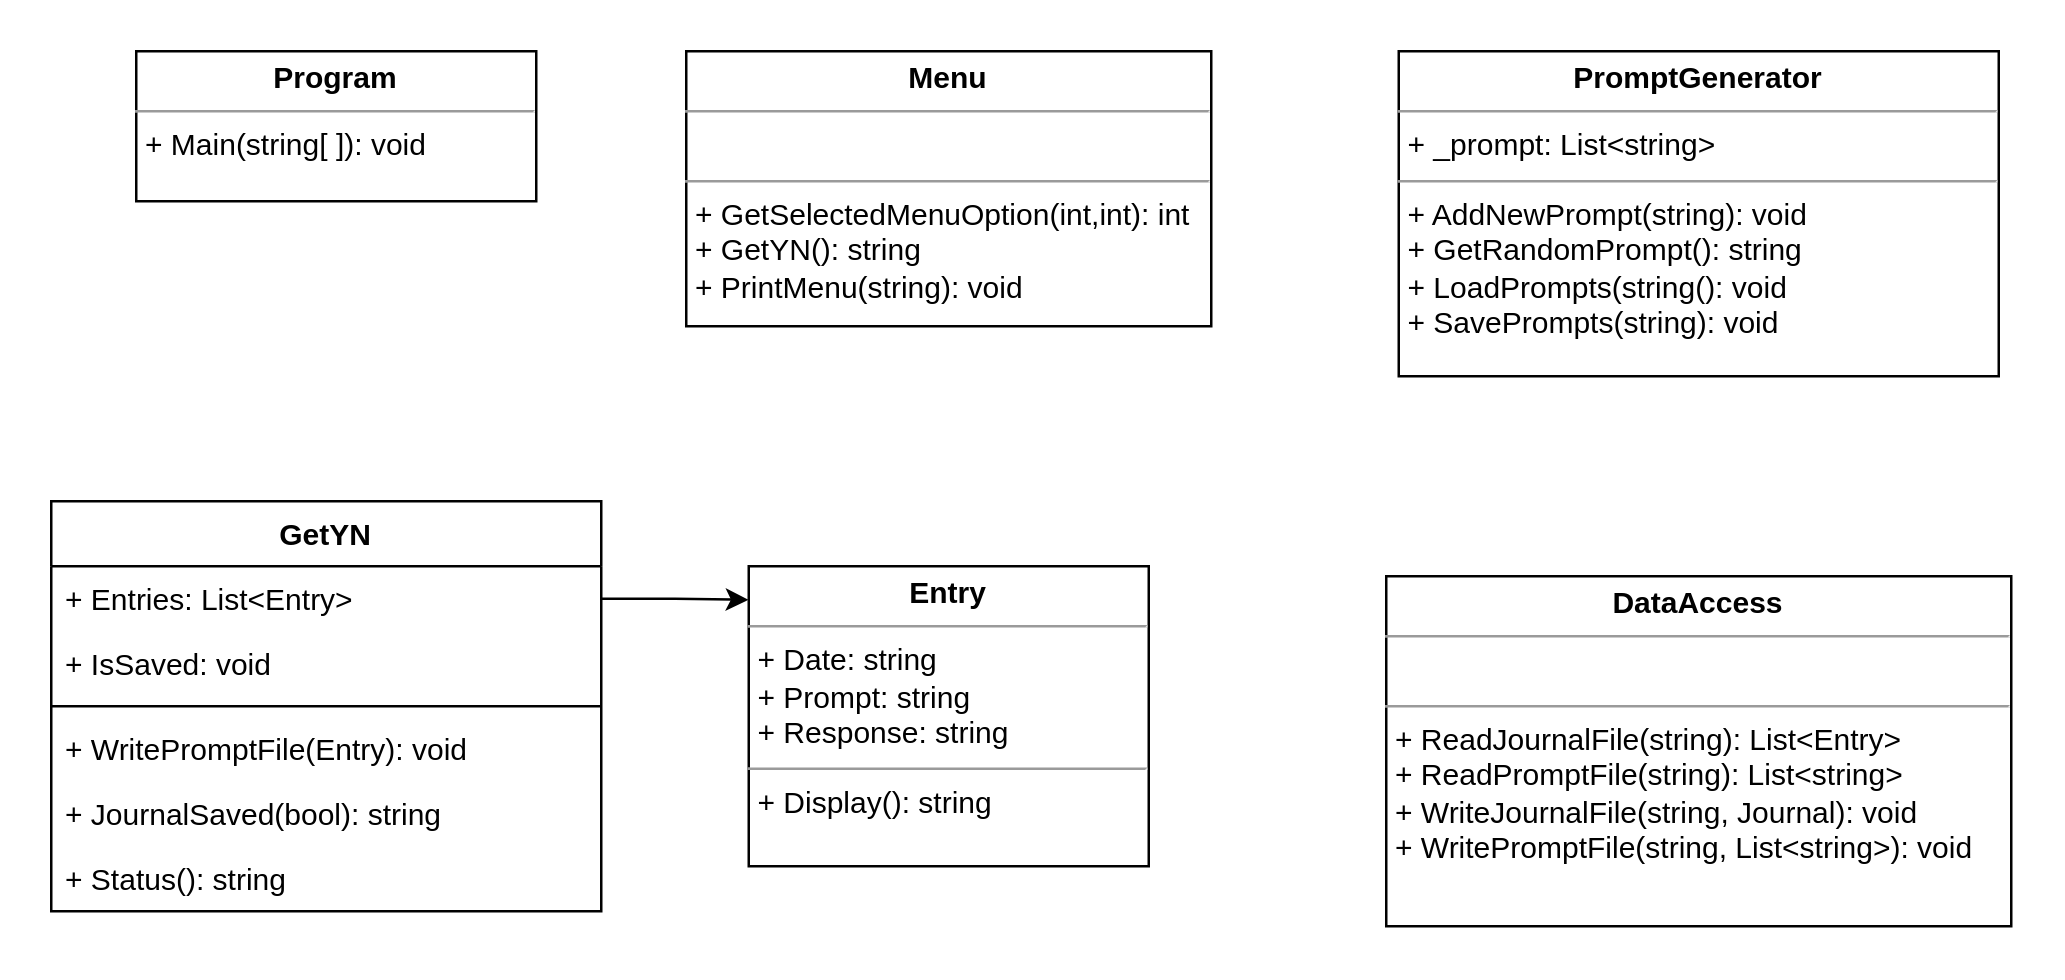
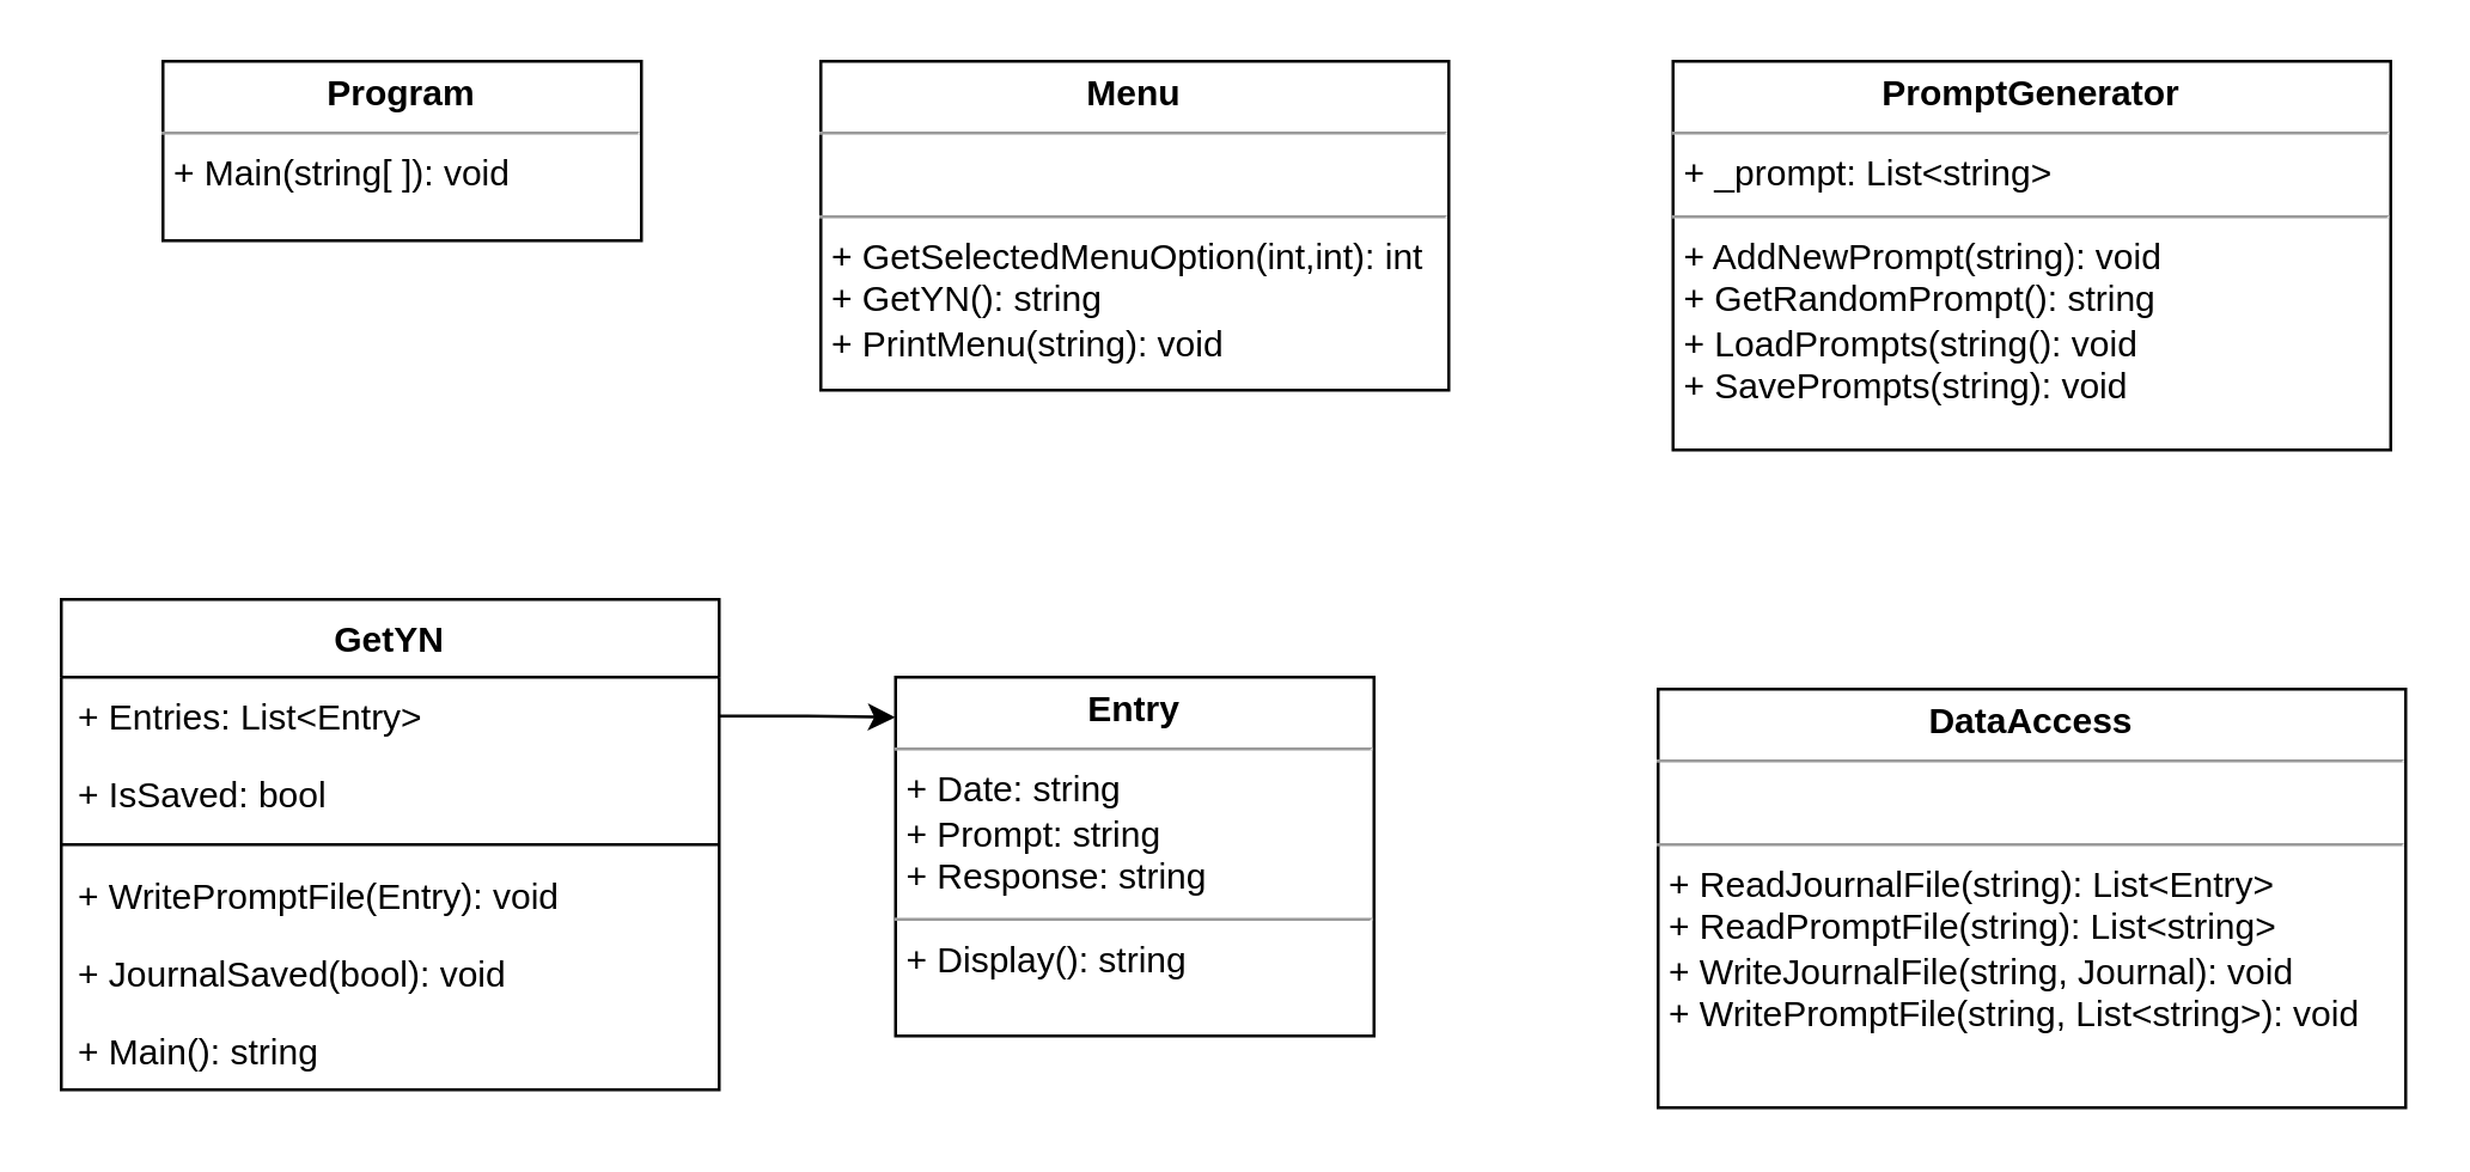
- <mxCell id="4" value="+ IsSaved: void&#10;" style="text;strokeColor=none;fillColor=none;align=left;verticalAlign=top;spacingLeft=4;spacingRight=4;overflow=hidden;rotatable=0;points=[[0,0.5],[1,0.5]];portConstraint=eastwest;labelBackgroundColor=default;" parent="2" vertex="1"><mxGeometry y="52" width="220" height="26" as="geometry" /></mxCell>
+ <mxCell id="4" value="+ IsSaved: bool&#10;" style="text;strokeColor=none;fillColor=none;align=left;verticalAlign=top;spacingLeft=4;spacingRight=4;overflow=hidden;rotatable=0;points=[[0,0.5],[1,0.5]];portConstraint=eastwest;labelBackgroundColor=default;" parent="2" vertex="1"><mxGeometry y="52" width="220" height="26" as="geometry" /></mxCell>
- <mxCell id="7" value="+ JournalSaved(bool): string" style="text;strokeColor=none;fillColor=none;align=left;verticalAlign=top;spacingLeft=4;spacingRight=4;overflow=hidden;rotatable=0;points=[[0,0.5],[1,0.5]];portConstraint=eastwest;labelBackgroundColor=default;" parent="2" vertex="1"><mxGeometry y="112" width="220" height="26" as="geometry" /></mxCell>
+ <mxCell id="7" value="+ JournalSaved(bool): void" style="text;strokeColor=none;fillColor=none;align=left;verticalAlign=top;spacingLeft=4;spacingRight=4;overflow=hidden;rotatable=0;points=[[0,0.5],[1,0.5]];portConstraint=eastwest;labelBackgroundColor=default;" parent="2" vertex="1"><mxGeometry y="112" width="220" height="26" as="geometry" /></mxCell>
- <mxCell id="8" value="+ Status(): string" style="text;strokeColor=none;fillColor=none;align=left;verticalAlign=top;spacingLeft=4;spacingRight=4;overflow=hidden;rotatable=0;points=[[0,0.5],[1,0.5]];portConstraint=eastwest;labelBackgroundColor=default;" parent="2" vertex="1"><mxGeometry y="138" width="220" height="26" as="geometry" /></mxCell>
+ <mxCell id="8" value="+ Main(): string" style="text;strokeColor=none;fillColor=none;align=left;verticalAlign=top;spacingLeft=4;spacingRight=4;overflow=hidden;rotatable=0;points=[[0,0.5],[1,0.5]];portConstraint=eastwest;labelBackgroundColor=default;" parent="2" vertex="1"><mxGeometry y="138" width="220" height="26" as="geometry" /></mxCell>
